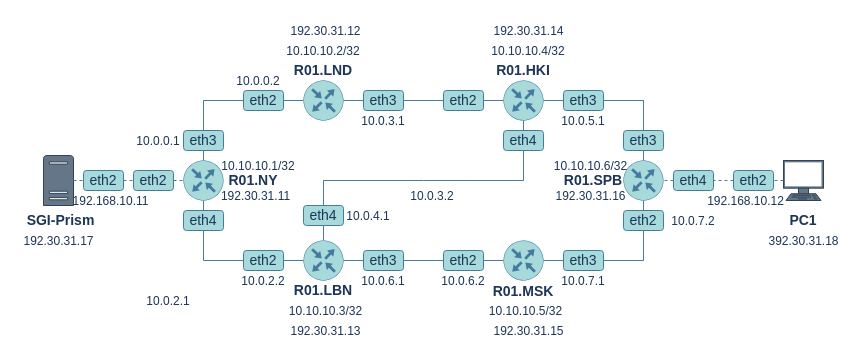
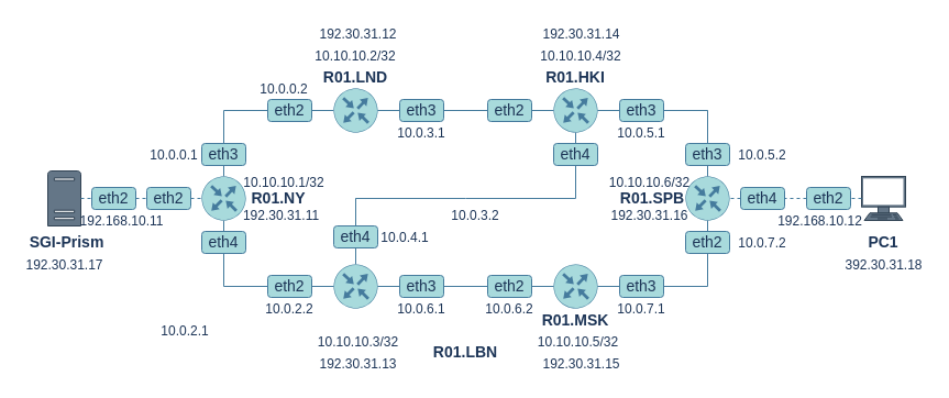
+ <mxCell id="87" value="&lt;span style=&quot;font-size: 12px;&quot;&gt;10.0.5.2&lt;/span&gt;" style="text;html=1;strokeColor=none;fillColor=none;align=center;verticalAlign=middle;whiteSpace=wrap;rounded=0;strokeWidth=1;fontSize=14;labelBackgroundColor=none;fontColor=#1D3557;" vertex="1" parent="1"><mxGeometry x="668" y="130" width="50" height="20" as="geometry" /></mxCell>
- <mxCell id="25" value="&lt;span id=&quot;docs-internal-guid-493028d3-7fff-93bb-d30e-a9c34659ae68&quot;&gt;&lt;span style=&quot;font-family: Arial; background-color: transparent; font-weight: 700; font-variant-numeric: normal; font-variant-east-asian: normal; vertical-align: baseline;&quot;&gt;&lt;font style=&quot;font-size: 14px;&quot;&gt;R01.LBN&lt;/font&gt;&lt;/span&gt;&lt;/span&gt;" style="text;html=1;strokeColor=none;fillColor=none;align=center;verticalAlign=middle;whiteSpace=wrap;rounded=0;strokeWidth=1;labelBackgroundColor=none;fontColor=#1D3557;" vertex="1" parent="1"><mxGeometry x="293" y="280" width="60" height="20" as="geometry" /></mxCell>
+ <mxCell id="25" value="&lt;span id=&quot;docs-internal-guid-493028d3-7fff-93bb-d30e-a9c34659ae68&quot;&gt;&lt;span style=&quot;font-family: Arial; background-color: transparent; font-weight: 700; font-variant-numeric: normal; font-variant-east-asian: normal; vertical-align: baseline;&quot;&gt;&lt;font style=&quot;font-size: 14px;&quot;&gt;R01.LBN&lt;/font&gt;&lt;/span&gt;&lt;/span&gt;" style="text;html=1;strokeColor=none;fillColor=none;align=center;verticalAlign=middle;whiteSpace=wrap;rounded=0;strokeWidth=1;labelBackgroundColor=none;fontColor=#1D3557;" vertex="1" parent="1"><mxGeometry x="393" y="310" width="60" height="20" as="geometry" /></mxCell>
